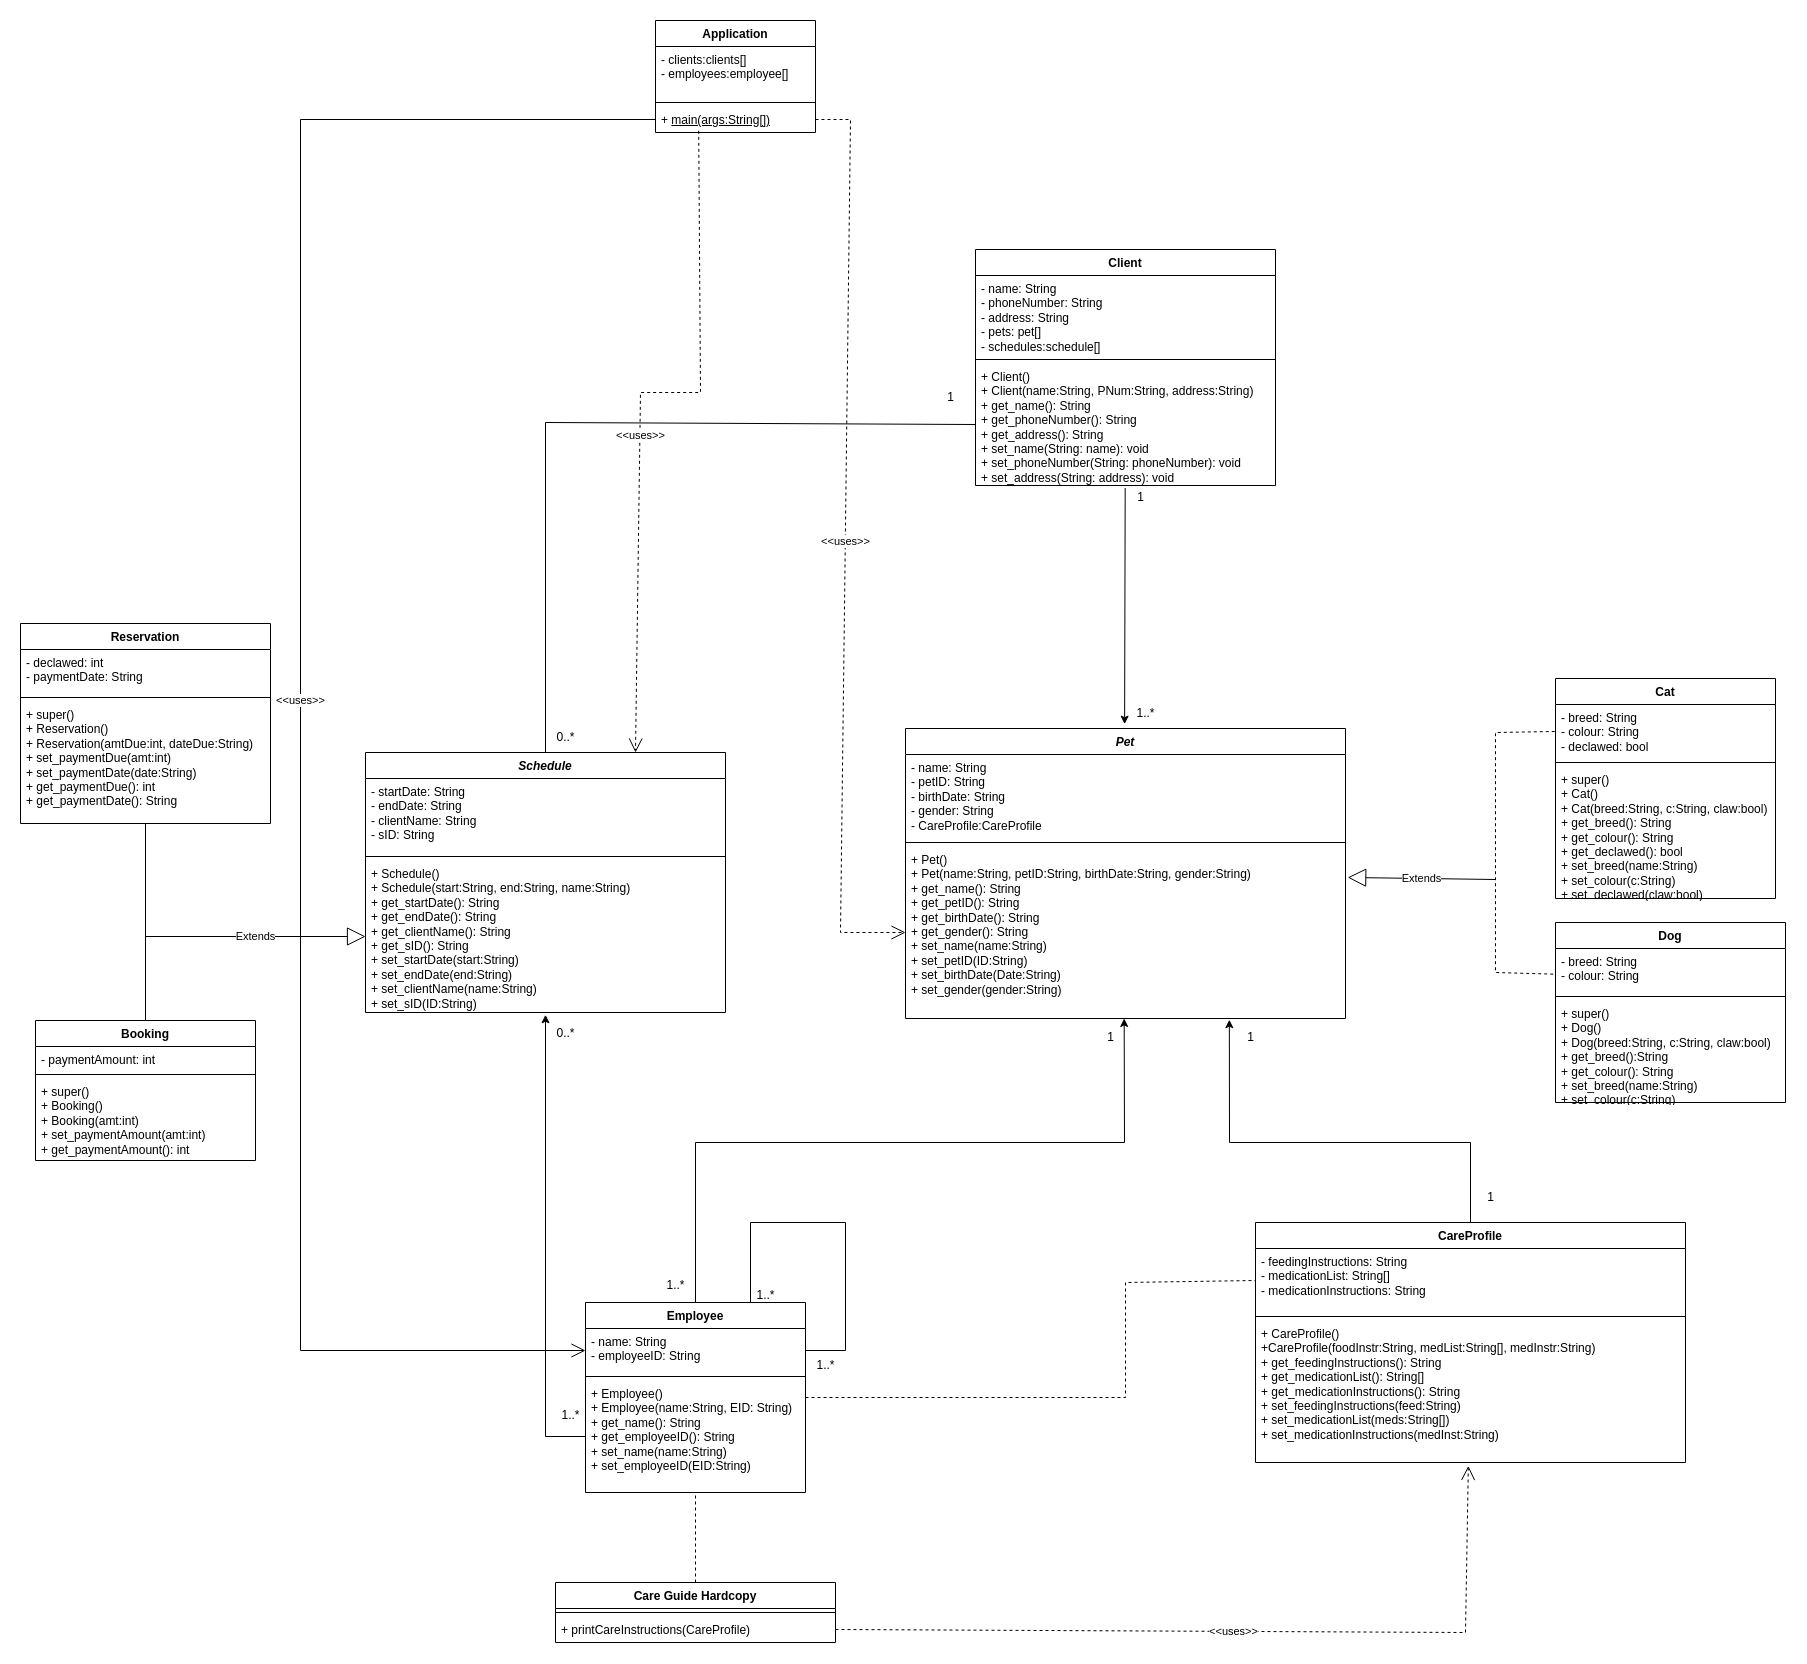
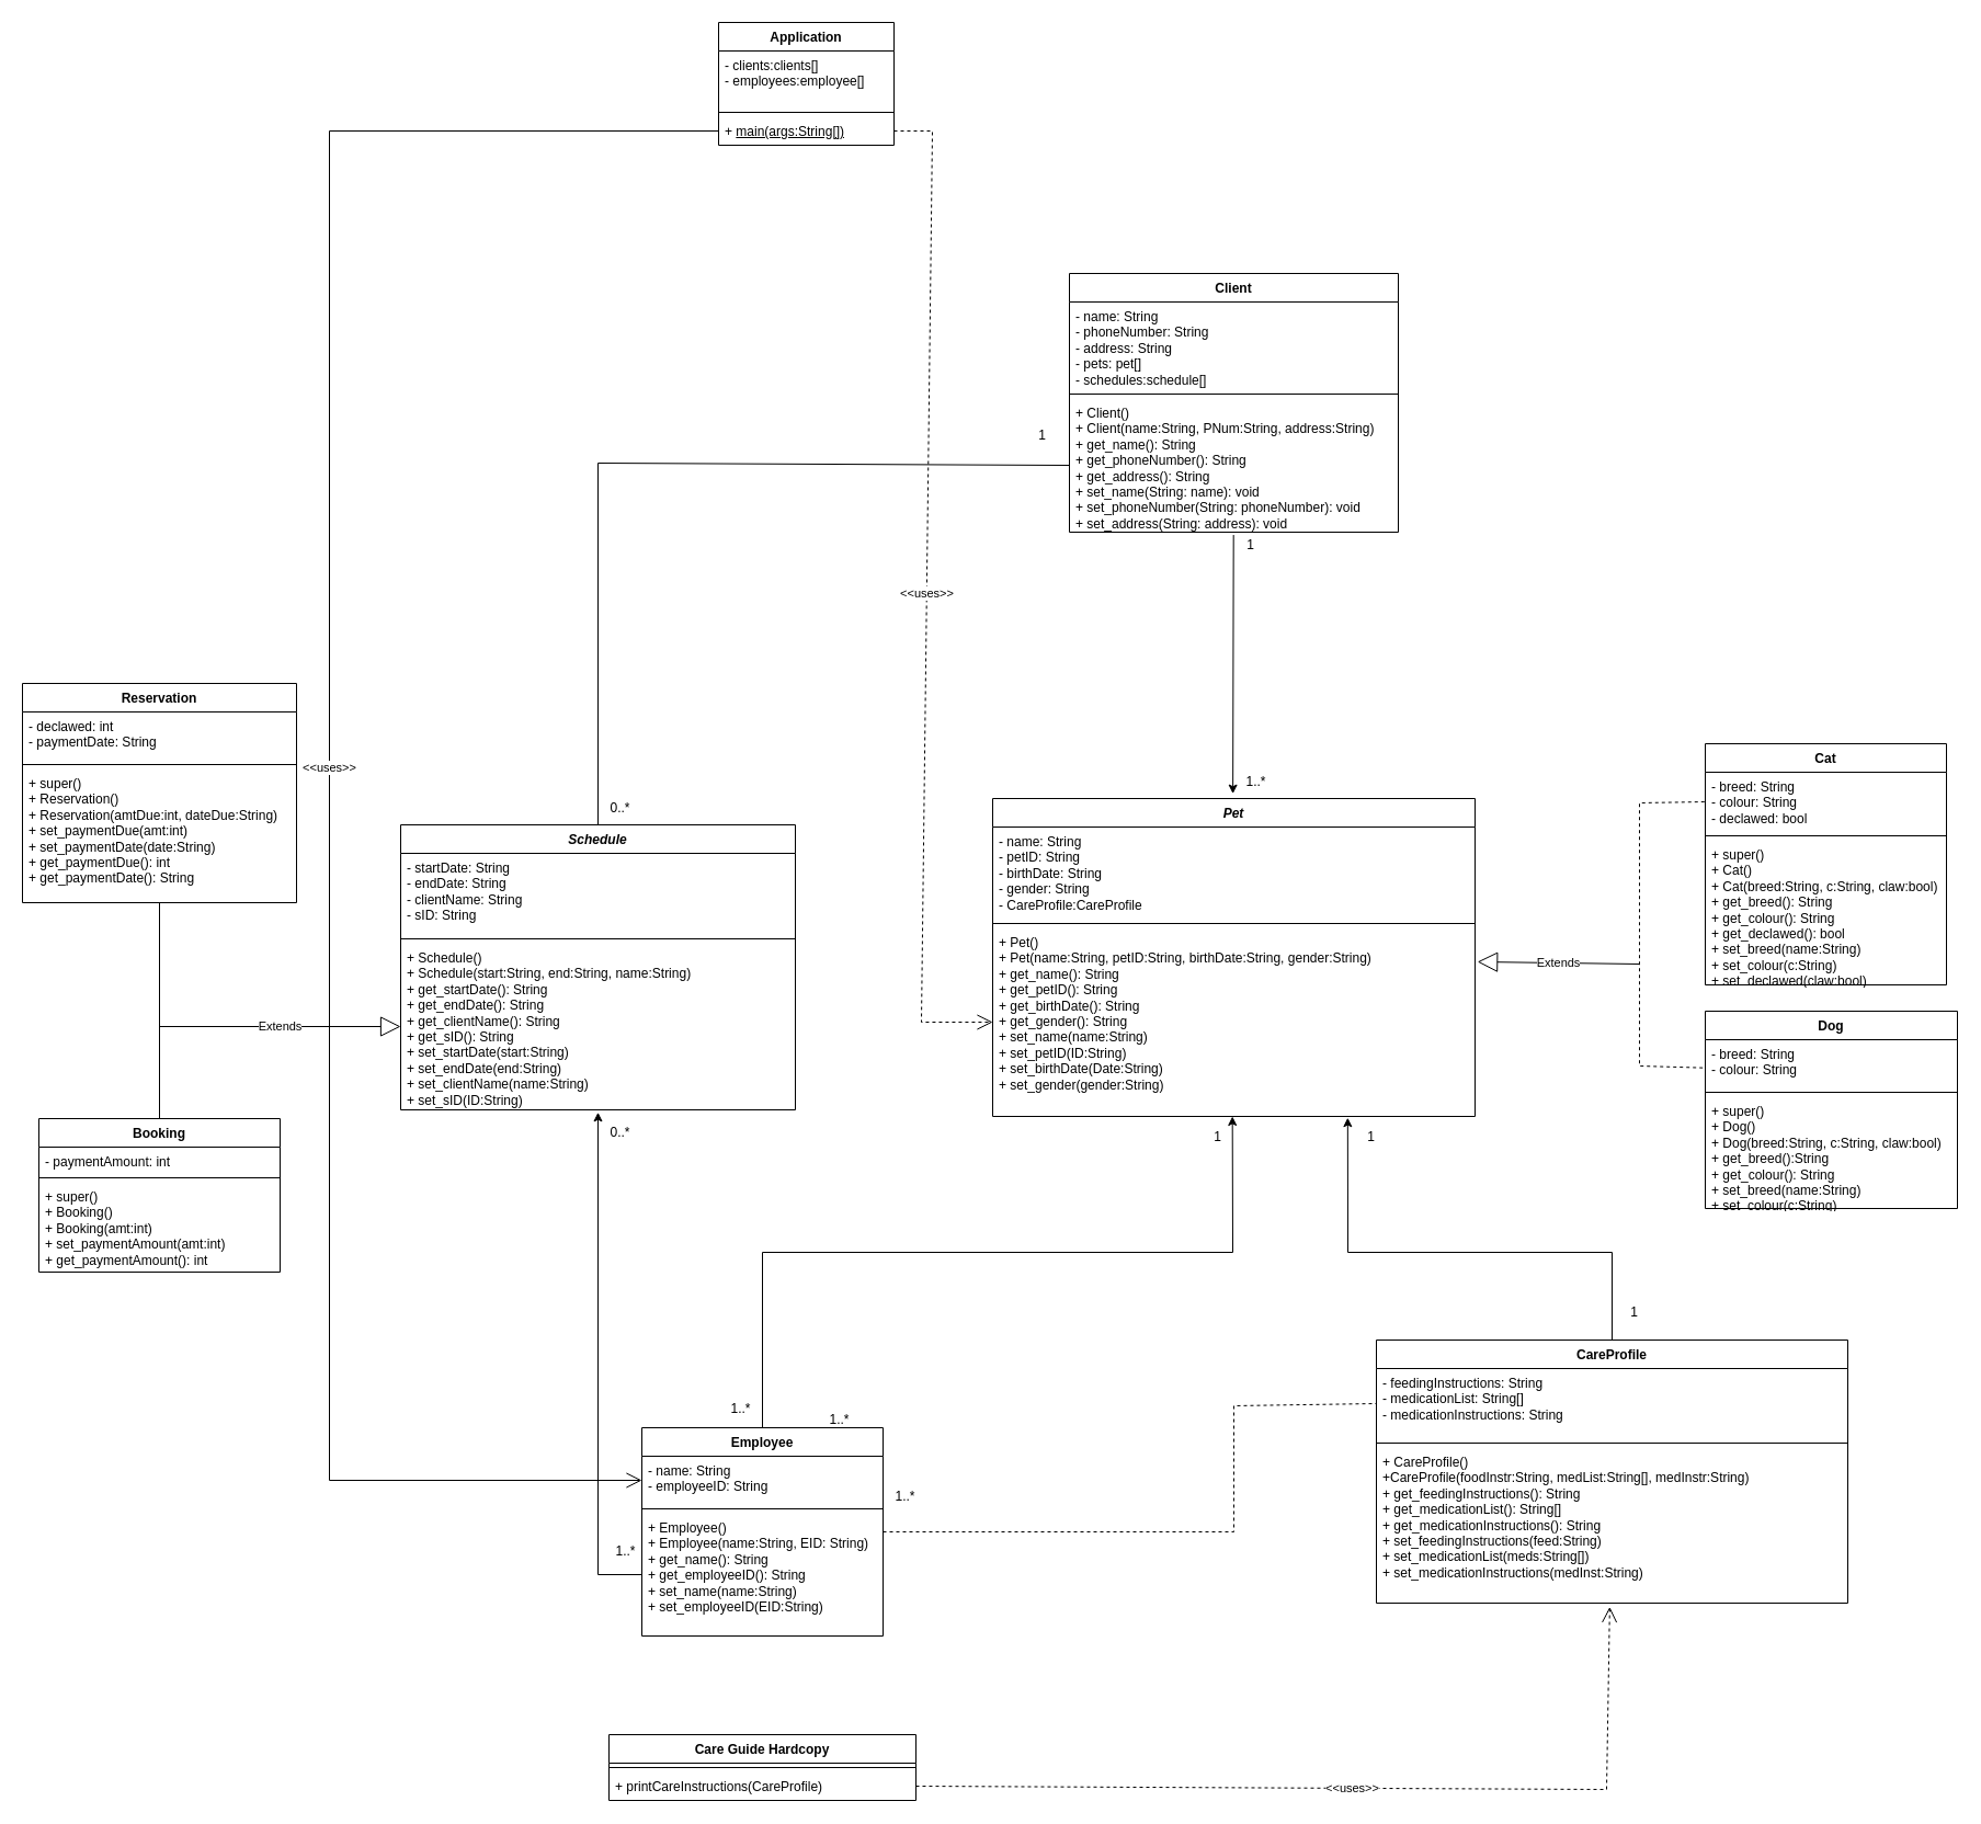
- <mxCell id="65" value="&amp;lt;&amp;lt;uses&amp;gt;&amp;gt;" style="endArrow=open;endSize=12;dashed=1;html=1;rounded=0;entryX=0.75;entryY=0;entryDx=0;entryDy=0;exitX=0.27;exitY=0.936;exitDx=0;exitDy=0;exitPerimeter=0;" edge="1" parent="1" source="72" target="38"><mxGeometry x="0.072" y="1" width="160" relative="1" as="geometry"><mxPoint x="699.36" y="193.76" as="sourcePoint" /><mxPoint x="755" y="622" as="targetPoint" /><Array as="points"><mxPoint x="700" y="392" /><mxPoint x="640" y="392" /></Array><mxPoint as="offset" /></mxGeometry></mxCell>
- <mxCell id="22" value="" style="endArrow=none;html=1;rounded=0;exitX=0.75;exitY=0;exitDx=0;exitDy=0;entryX=1;entryY=0.5;entryDx=0;entryDy=0;" edge="1" parent="18" source="18" target="19"><mxGeometry width="50" height="50" relative="1" as="geometry"><mxPoint x="200" y="-30" as="sourcePoint" /><mxPoint x="250" y="-80" as="targetPoint" /><Array as="points"><mxPoint x="165" y="-80" /><mxPoint x="260" y="-80" /><mxPoint x="260" y="48" /></Array></mxGeometry></mxCell>
- <mxCell id="46" value="" style="endArrow=none;dashed=1;html=1;rounded=0;entryX=0.5;entryY=1;entryDx=0;entryDy=0;exitX=0.5;exitY=0;exitDx=0;exitDy=0;" edge="1" parent="1" source="35" target="18"><mxGeometry width="50" height="50" relative="1" as="geometry"><mxPoint x="665" y="1562" as="sourcePoint" /><mxPoint x="715" y="1512" as="targetPoint" /></mxGeometry></mxCell>
